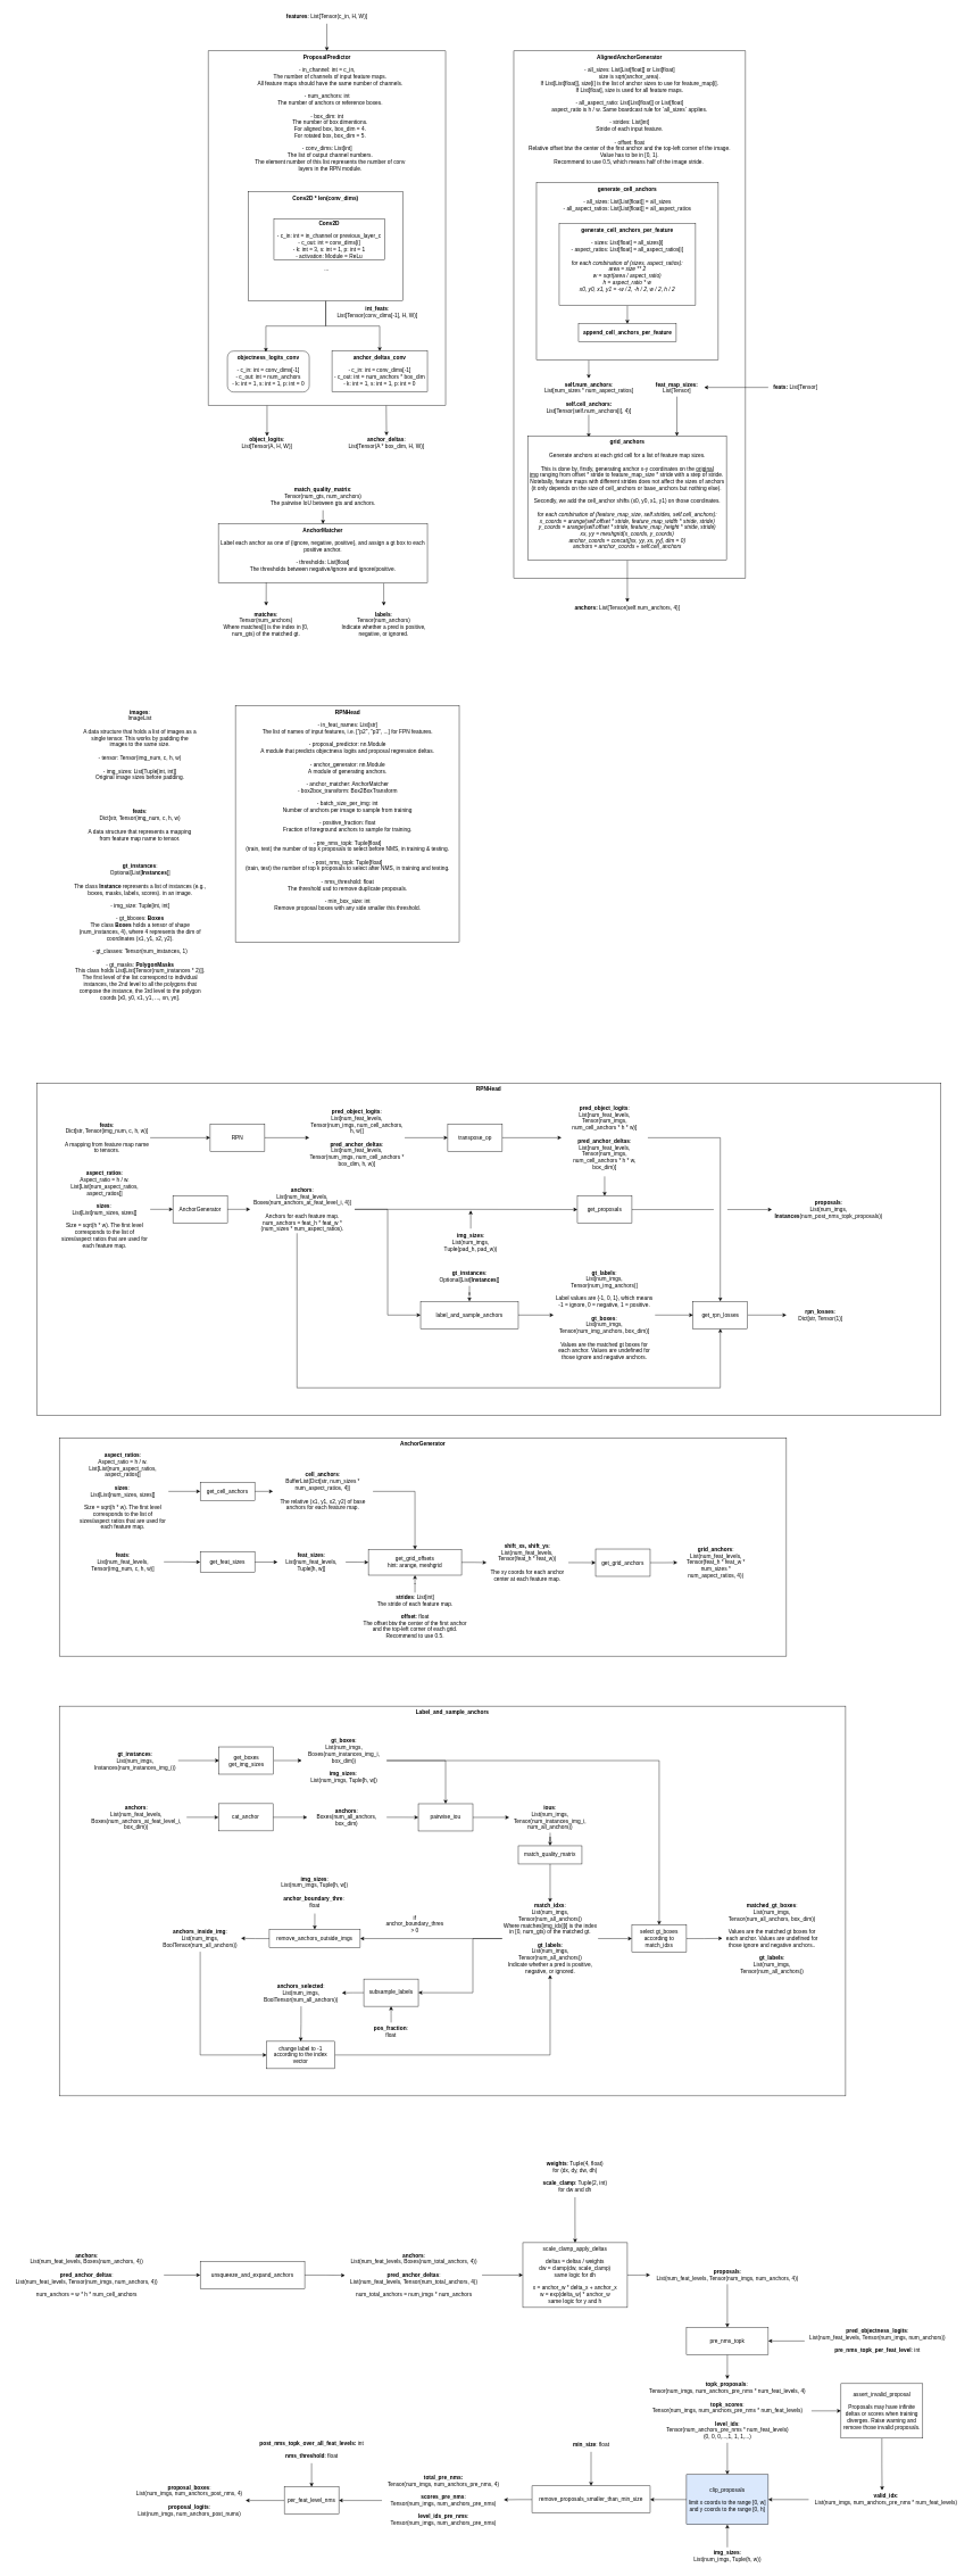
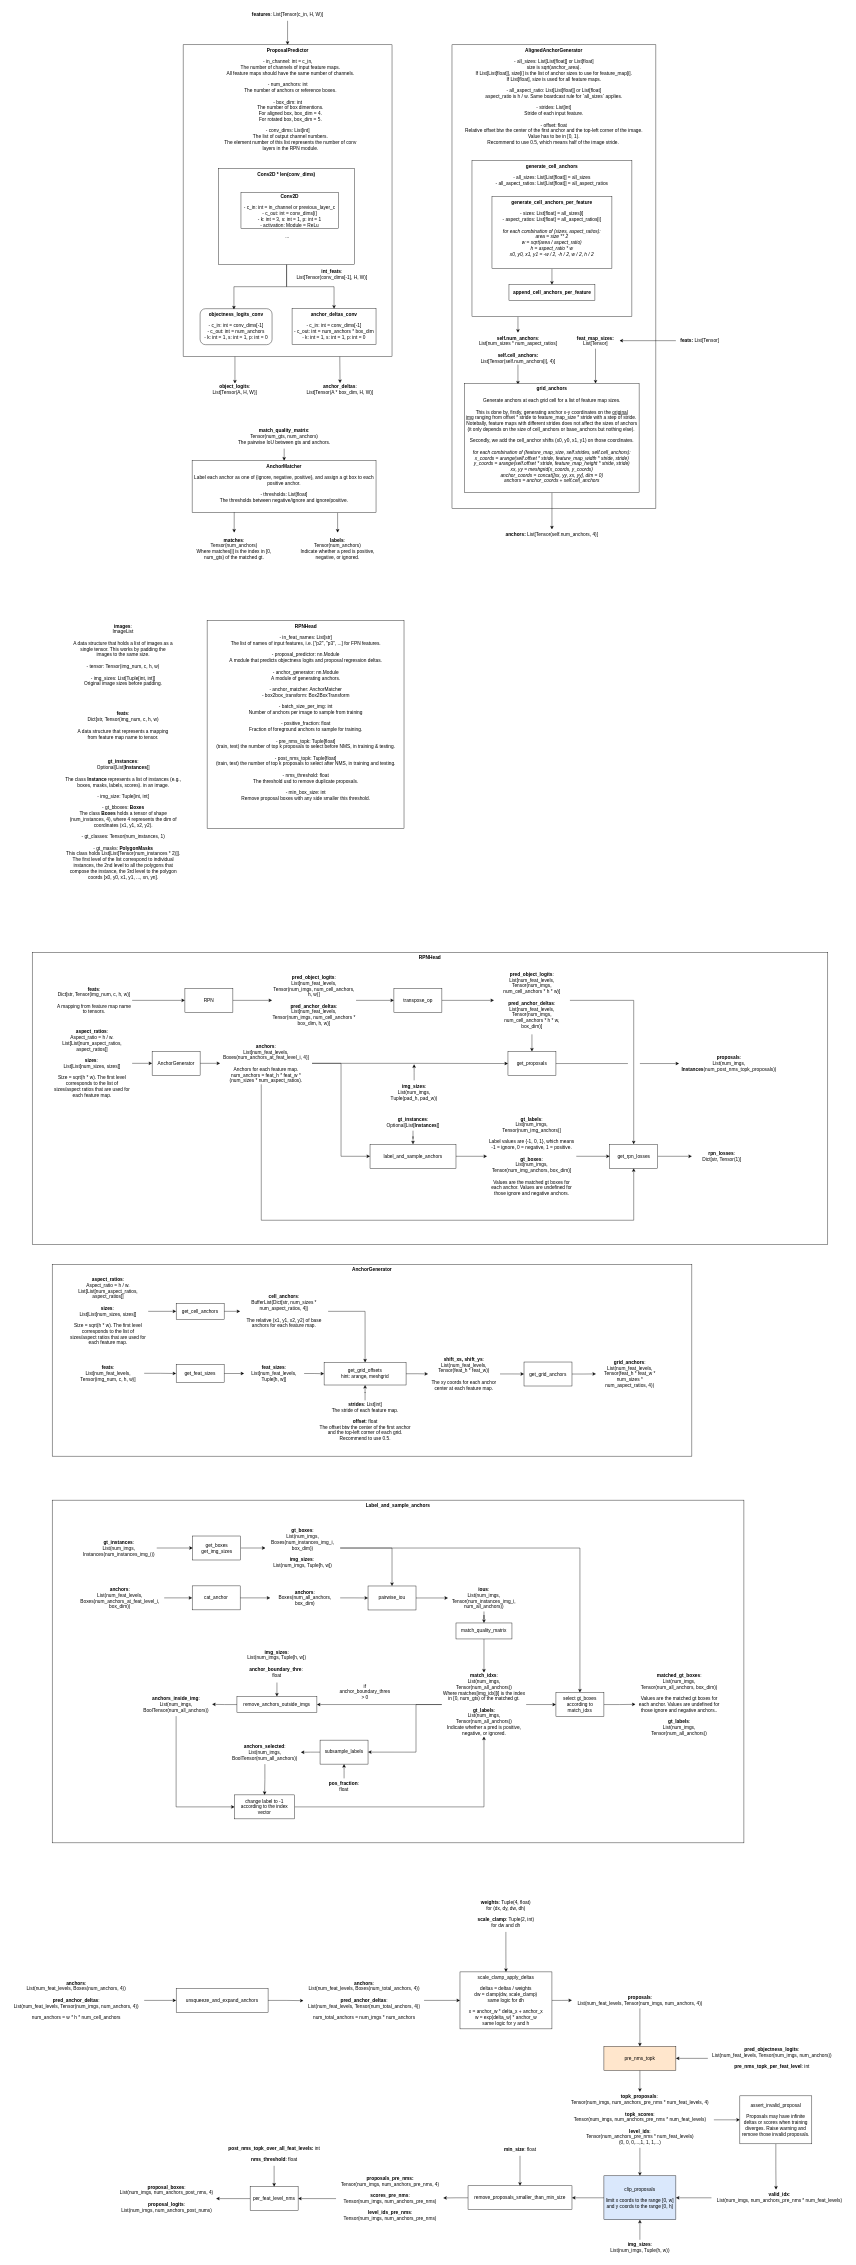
- <mxCell id="154" value="pre_nms_topk" style="rounded=0;whiteSpace=wrap;html=1;" vertex="1" parent="1"><mxGeometry x="1510" y="5116.25" width="180" height="60" as="geometry" /></mxCell>
+ <mxCell id="154" value="pre_nms_topk" style="rounded=0;whiteSpace=wrap;html=1;fillColor=#ffe6cc;" vertex="1" parent="1"><mxGeometry x="1510" y="5116.25" width="180" height="60" as="geometry" /></mxCell>
- <mxCell id="173" value="&lt;b&gt;total_pre_nms:&lt;/b&gt;&lt;br&gt;Tensor(num_imgs, num_anchors_pre_nms, 4)&lt;br&gt;&lt;br&gt;&lt;b&gt;scores_pre_nms&lt;/b&gt;:&lt;br&gt;Tensor(num_imgs, num_anchors_pre_nms)&lt;br&gt;&lt;br&gt;&lt;b&gt;level_ids_pre_nms&lt;/b&gt;:&lt;br&gt;Tensor(num_imgs, num_anchors_pre_nms)" style="text;html=1;align=center;verticalAlign=middle;resizable=0;points=[];autosize=1;strokeColor=none;fillColor=none;" vertex="1" parent="1"><mxGeometry x="840" y="5432" width="270" height="130" as="geometry" /></mxCell>
+ <mxCell id="173" value="&lt;b&gt;proposals_pre_nms:&lt;/b&gt;&lt;br&gt;Tensor(num_imgs, num_anchors_pre_nms, 4)&lt;br&gt;&lt;br&gt;&lt;b&gt;scores_pre_nms&lt;/b&gt;:&lt;br&gt;Tensor(num_imgs, num_anchors_pre_nms)&lt;br&gt;&lt;br&gt;&lt;b&gt;level_ids_pre_nms&lt;/b&gt;:&lt;br&gt;Tensor(num_imgs, num_anchors_pre_nms)" style="text;html=1;align=center;verticalAlign=middle;resizable=0;points=[];autosize=1;strokeColor=none;fillColor=none;" vertex="1" parent="1"><mxGeometry x="840" y="5432" width="270" height="130" as="geometry" /></mxCell>
